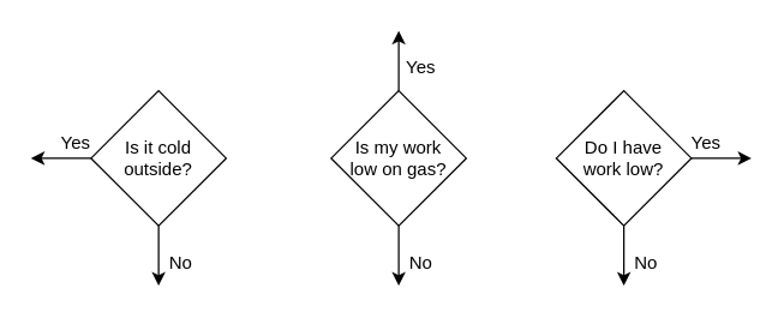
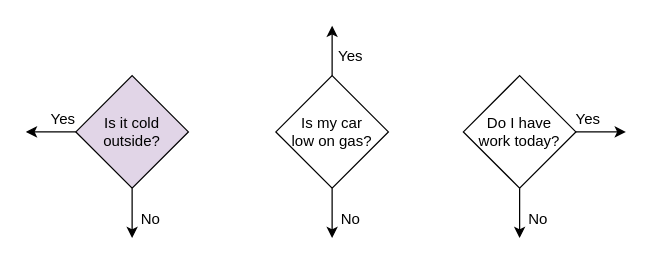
- <mxCell id="4" value="Is it cold outside?" style="rhombus;whiteSpace=wrap;html=1;" vertex="1" parent="1"><mxGeometry x="60" y="60" width="90" height="90" as="geometry" /></mxCell>
+ <mxCell id="4" value="Is it cold outside?" style="rhombus;whiteSpace=wrap;html=1;fillColor=#e1d5e7;" vertex="1" parent="1"><mxGeometry x="60" y="60" width="90" height="90" as="geometry" /></mxCell>
- <mxCell id="7" value="Is my work&lt;br&gt;low on gas?" style="rhombus;whiteSpace=wrap;html=1;" vertex="1" parent="1"><mxGeometry x="220" y="60" width="90" height="90" as="geometry" /></mxCell>
+ <mxCell id="7" value="Is my car&lt;br&gt;low on gas?" style="rhombus;whiteSpace=wrap;html=1;" vertex="1" parent="1"><mxGeometry x="220" y="60" width="90" height="90" as="geometry" /></mxCell>
- <mxCell id="10" value="Do I have&lt;br&gt;work low?" style="rhombus;whiteSpace=wrap;html=1;" vertex="1" parent="1"><mxGeometry x="370" y="60" width="90" height="90" as="geometry" /></mxCell>
+ <mxCell id="10" value="Do I have&lt;br&gt;work today?" style="rhombus;whiteSpace=wrap;html=1;" vertex="1" parent="1"><mxGeometry x="370" y="60" width="90" height="90" as="geometry" /></mxCell>
